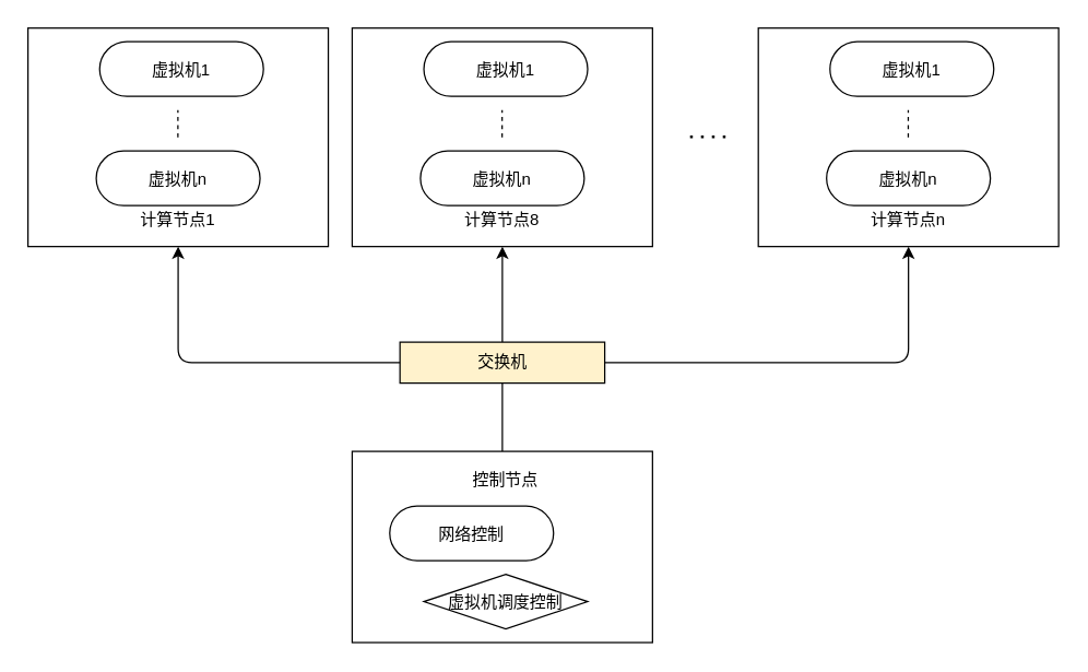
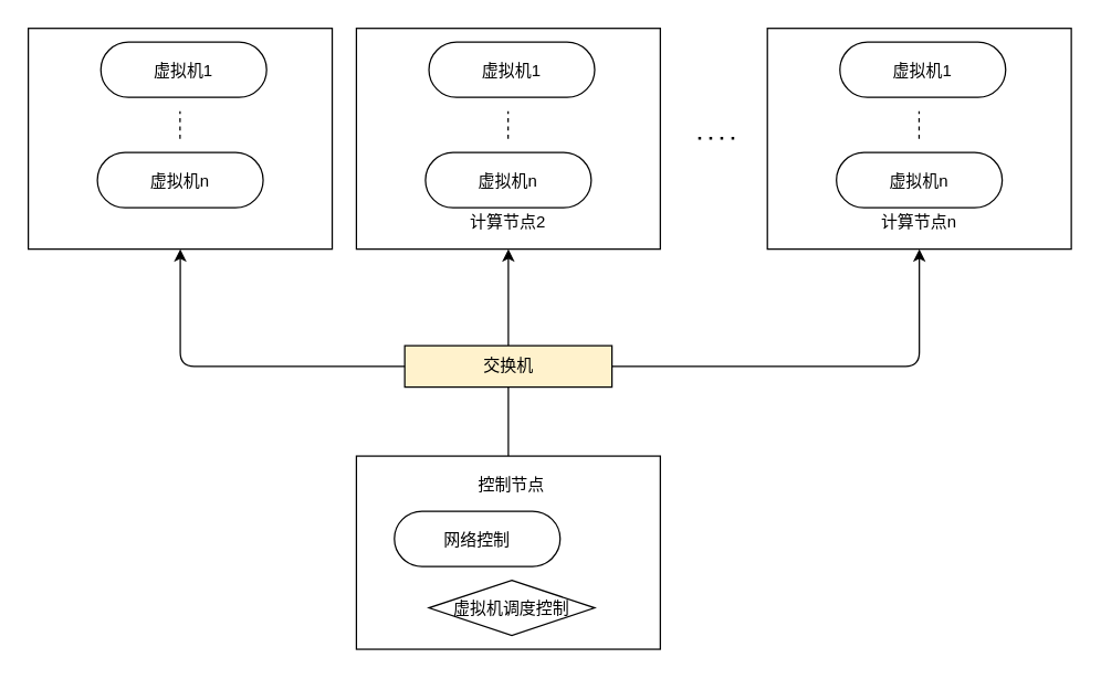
- <mxCell id="8" value="计算节点1" style="text;strokeColor=none;fillColor=none;align=center;verticalAlign=middle;rounded=0;" vertex="1" parent="1"><mxGeometry x="102.5" y="150" width="55" height="20" as="geometry" /></mxCell>
- <mxCell id="15" value="计算节点8" style="text;strokeColor=none;fillColor=none;align=center;verticalAlign=middle;rounded=0;" vertex="1" parent="1"><mxGeometry x="340" y="150" width="55" height="20" as="geometry" /></mxCell>
+ <mxCell id="15" value="计算节点2" style="text;strokeColor=none;fillColor=none;align=center;verticalAlign=middle;rounded=0;" vertex="1" parent="1"><mxGeometry x="340" y="150" width="55" height="20" as="geometry" /></mxCell>
